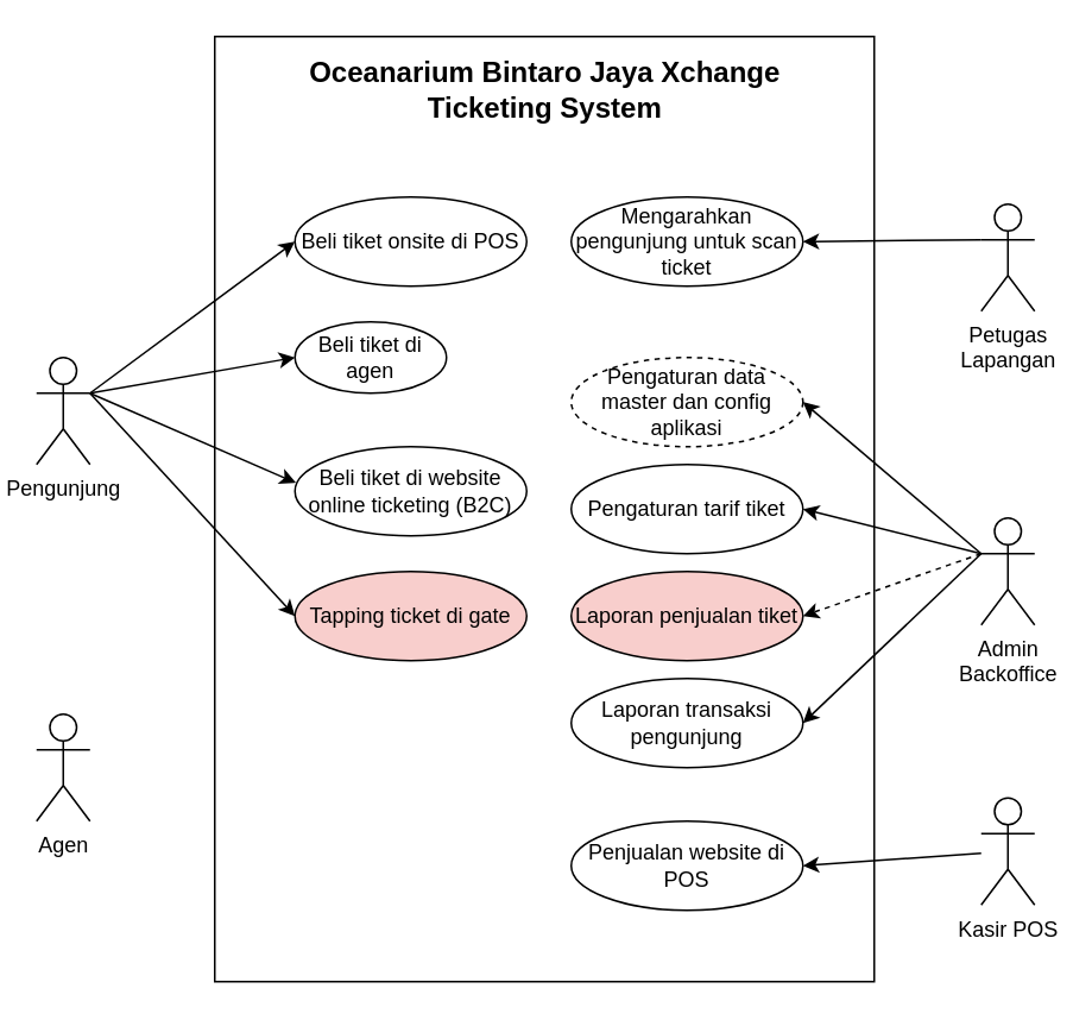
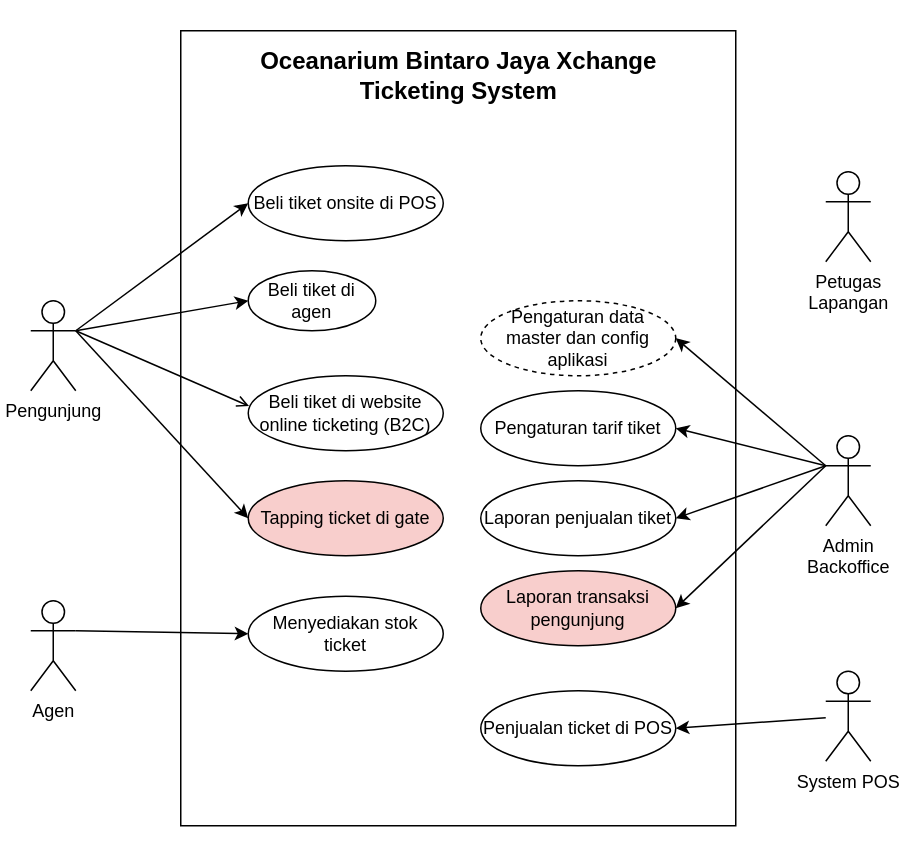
- <mxCell id="9" style="rounded=0;orthogonalLoop=1;jettySize=auto;html=1;entryX=1;entryY=0.5;entryDx=0;entryDy=0;exitX=0;exitY=0.333;exitDx=0;exitDy=0;exitPerimeter=0;" edge="1" parent="1" source="10" target="21"><mxGeometry relative="1" as="geometry" /></mxCell>
- <mxCell id="21" value="Mengarahkan pengunjung untuk scan ticket" style="ellipse;whiteSpace=wrap;html=1;" vertex="1" parent="1"><mxGeometry x="320" y="110" width="130" height="50" as="geometry" /></mxCell>
- <mxCell id="16" style="rounded=0;orthogonalLoop=1;jettySize=auto;html=1;entryX=0.004;entryY=0.405;entryDx=0;entryDy=0;entryPerimeter=0;exitX=1;exitY=0.333;exitDx=0;exitDy=0;exitPerimeter=0;" edge="1" parent="1" source="5" target="14"><mxGeometry relative="1" as="geometry"><mxPoint x="40" y="165" as="sourcePoint" /><mxPoint x="175" y="215" as="targetPoint" /></mxGeometry></mxCell>
+ <mxCell id="16" style="rounded=0;orthogonalLoop=1;jettySize=auto;html=1;entryX=0.004;entryY=0.405;entryDx=0;entryDy=0;entryPerimeter=0;exitX=1;exitY=0.333;exitDx=0;exitDy=0;exitPerimeter=0;endArrow=open;" edge="1" parent="1" source="5" target="14"><mxGeometry relative="1" as="geometry"><mxPoint x="40" y="165" as="sourcePoint" /><mxPoint x="175" y="215" as="targetPoint" /></mxGeometry></mxCell>
- <mxCell id="26" style="rounded=0;orthogonalLoop=1;jettySize=auto;html=1;entryX=1;entryY=0.5;entryDx=0;entryDy=0;exitX=0;exitY=0.333;exitDx=0;exitDy=0;exitPerimeter=0;dashed=1;" edge="1" parent="1" target="27" source="11"><mxGeometry relative="1" as="geometry"><mxPoint x="550" y="360" as="sourcePoint" /></mxGeometry></mxCell>
+ <mxCell id="26" style="rounded=0;orthogonalLoop=1;jettySize=auto;html=1;entryX=1;entryY=0.5;entryDx=0;entryDy=0;exitX=0;exitY=0.333;exitDx=0;exitDy=0;exitPerimeter=0;" edge="1" parent="1" target="27" source="11"><mxGeometry relative="1" as="geometry"><mxPoint x="550" y="360" as="sourcePoint" /></mxGeometry></mxCell>
- <mxCell id="27" value="Laporan penjualan tiket" style="ellipse;whiteSpace=wrap;html=1;fillColor=#f8cecc;" vertex="1" parent="1"><mxGeometry x="320" y="320" width="130" height="50" as="geometry" /></mxCell>
+ <mxCell id="27" value="Laporan penjualan tiket" style="ellipse;whiteSpace=wrap;html=1;" vertex="1" parent="1"><mxGeometry x="320" y="320" width="130" height="50" as="geometry" /></mxCell>
- <mxCell id="29" value="Laporan transaksi pengunjung" style="ellipse;whiteSpace=wrap;html=1;" vertex="1" parent="1"><mxGeometry x="320" y="380" width="130" height="50" as="geometry" /></mxCell>
+ <mxCell id="29" value="Laporan transaksi pengunjung" style="ellipse;whiteSpace=wrap;html=1;fillColor=#f8cecc;" vertex="1" parent="1"><mxGeometry x="320" y="380" width="130" height="50" as="geometry" /></mxCell>
+ <mxCell id="19" style="rounded=0;orthogonalLoop=1;jettySize=auto;html=1;entryX=0;entryY=0.5;entryDx=0;entryDy=0;exitX=1;exitY=0.333;exitDx=0;exitDy=0;exitPerimeter=0;" edge="1" parent="1" target="18" source="6"><mxGeometry relative="1" as="geometry"><mxPoint x="50" y="320" as="sourcePoint" /><mxPoint x="176" y="357" as="targetPoint" /></mxGeometry></mxCell>
+ <mxCell id="18" value="Menyediakan stok ticket" style="ellipse;whiteSpace=wrap;html=1;" vertex="1" parent="1"><mxGeometry x="165" y="397" width="130" height="50" as="geometry" /></mxCell>
- <mxCell id="20" value="Penjualan website di POS" style="ellipse;whiteSpace=wrap;html=1;" vertex="1" parent="1"><mxGeometry x="320" y="460" width="130" height="50" as="geometry" /></mxCell>
+ <mxCell id="20" value="Penjualan ticket di POS" style="ellipse;whiteSpace=wrap;html=1;" vertex="1" parent="1"><mxGeometry x="320" y="460" width="130" height="50" as="geometry" /></mxCell>
- <mxCell id="8" value="Kasir POS" style="shape=umlActor;html=1;verticalLabelPosition=bottom;verticalAlign=top;align=center;" vertex="1" parent="1"><mxGeometry x="550" y="447" width="30" height="60" as="geometry" /></mxCell>
+ <mxCell id="8" value="System POS" style="shape=umlActor;html=1;verticalLabelPosition=bottom;verticalAlign=top;align=center;" vertex="1" parent="1"><mxGeometry x="550" y="447" width="30" height="60" as="geometry" /></mxCell>
